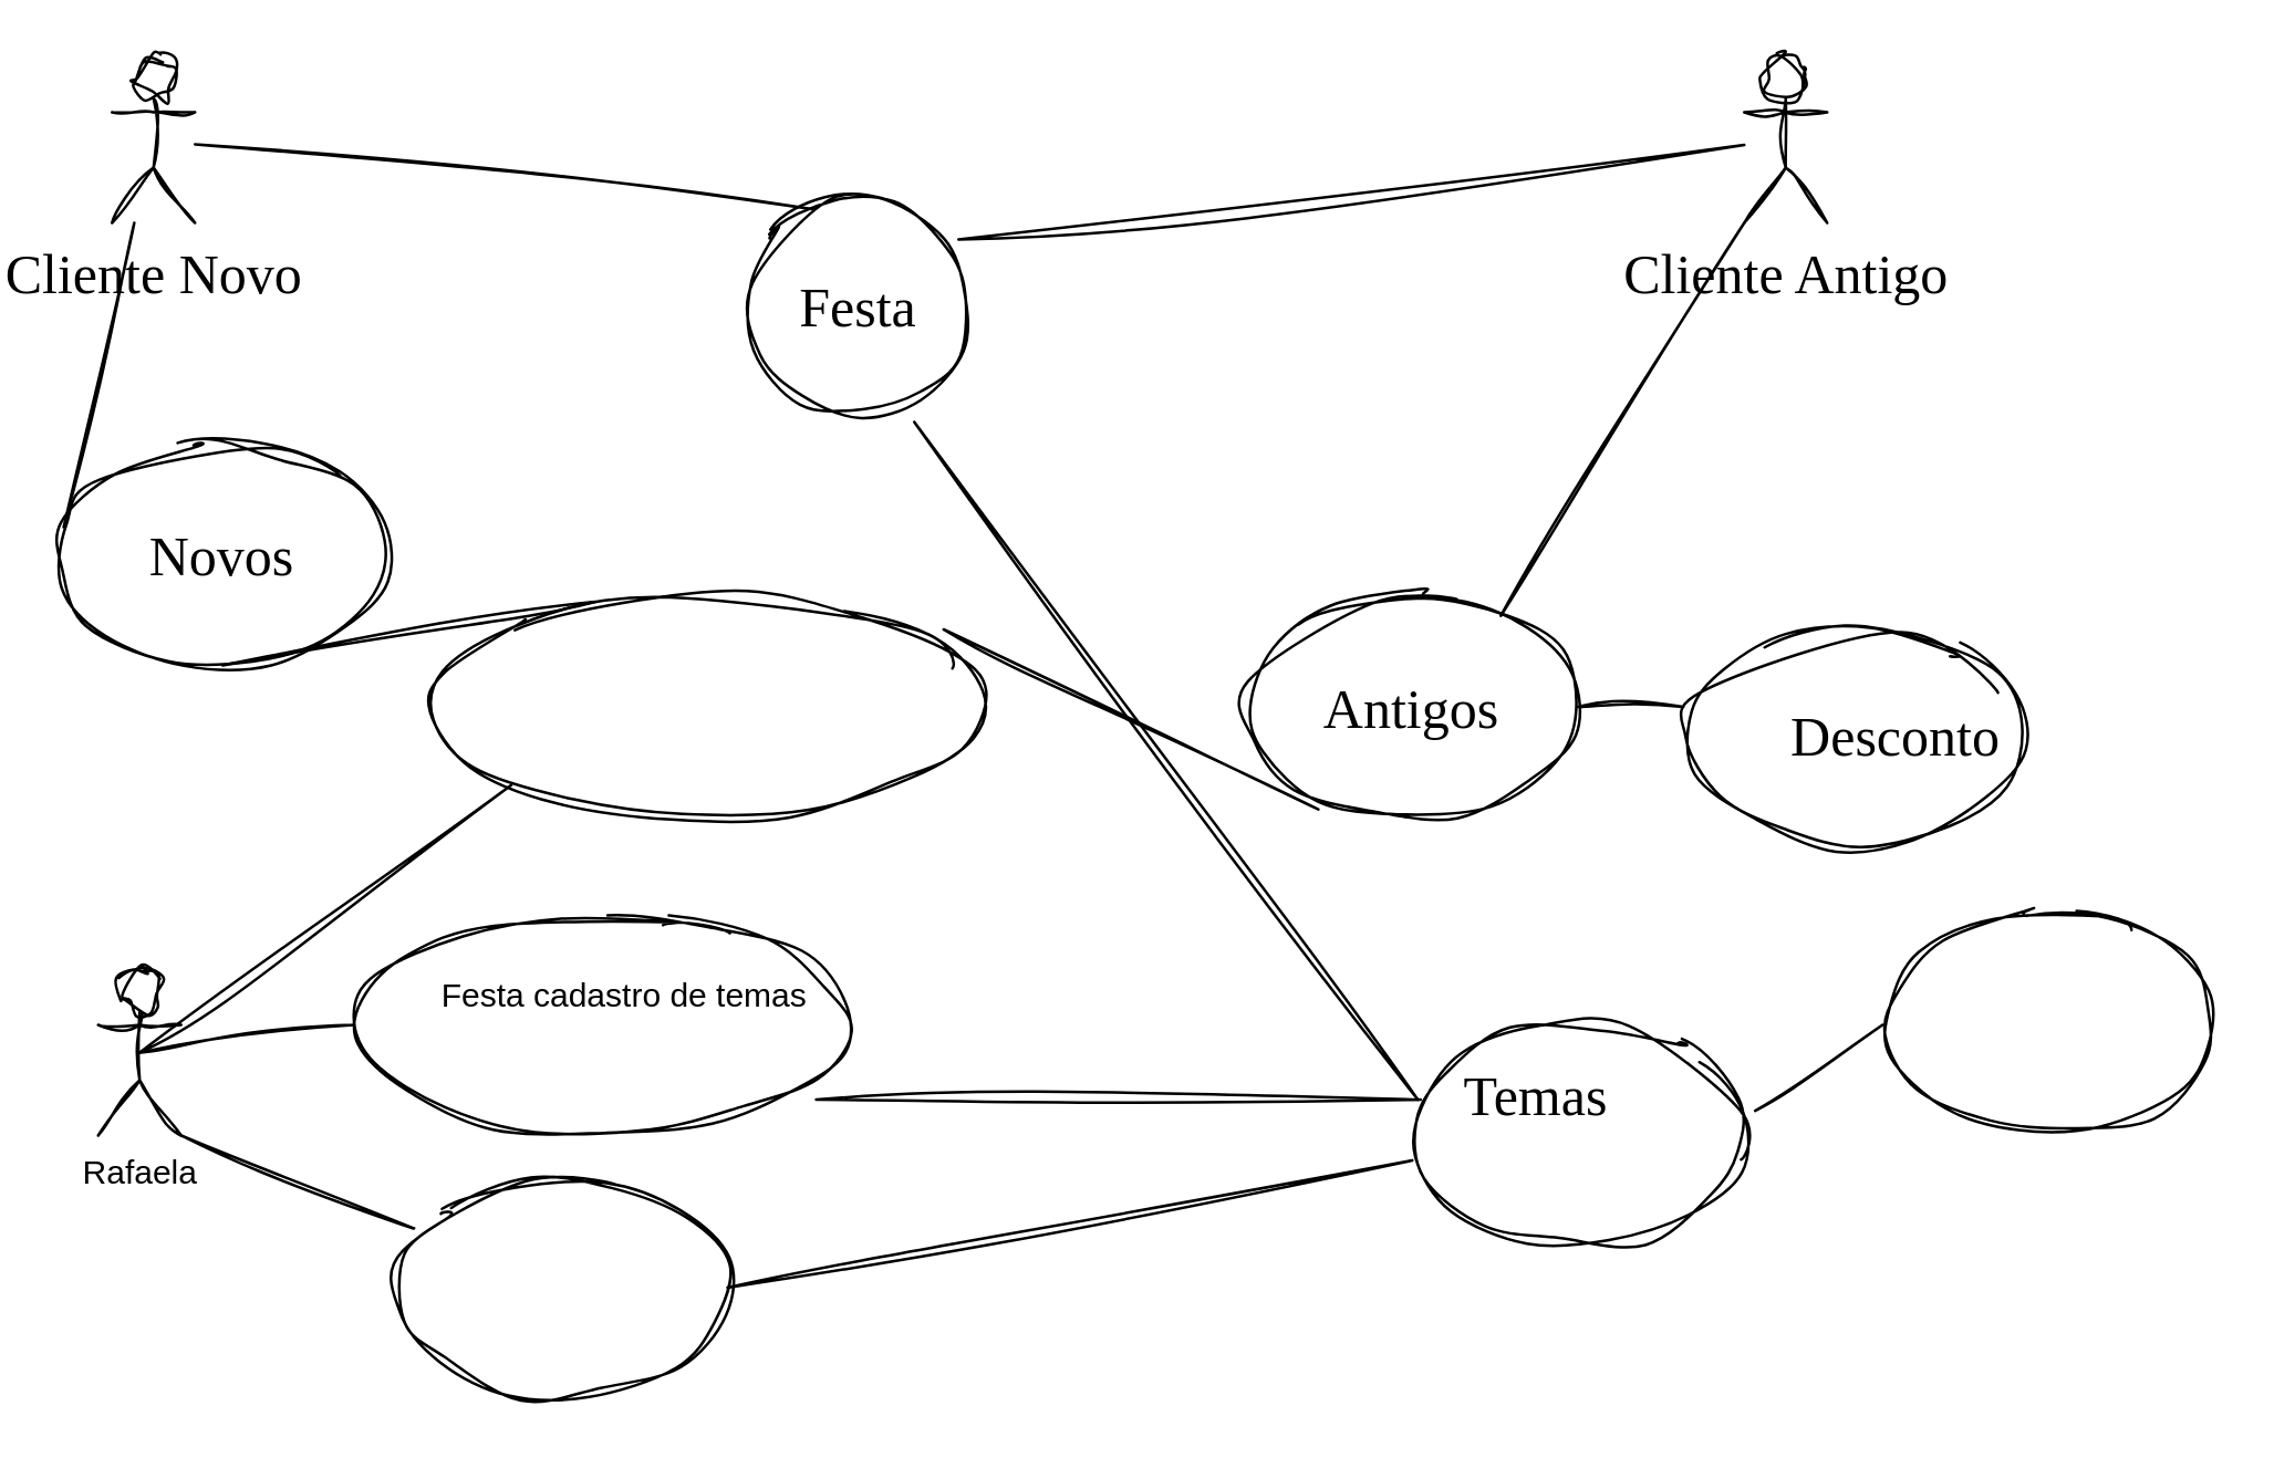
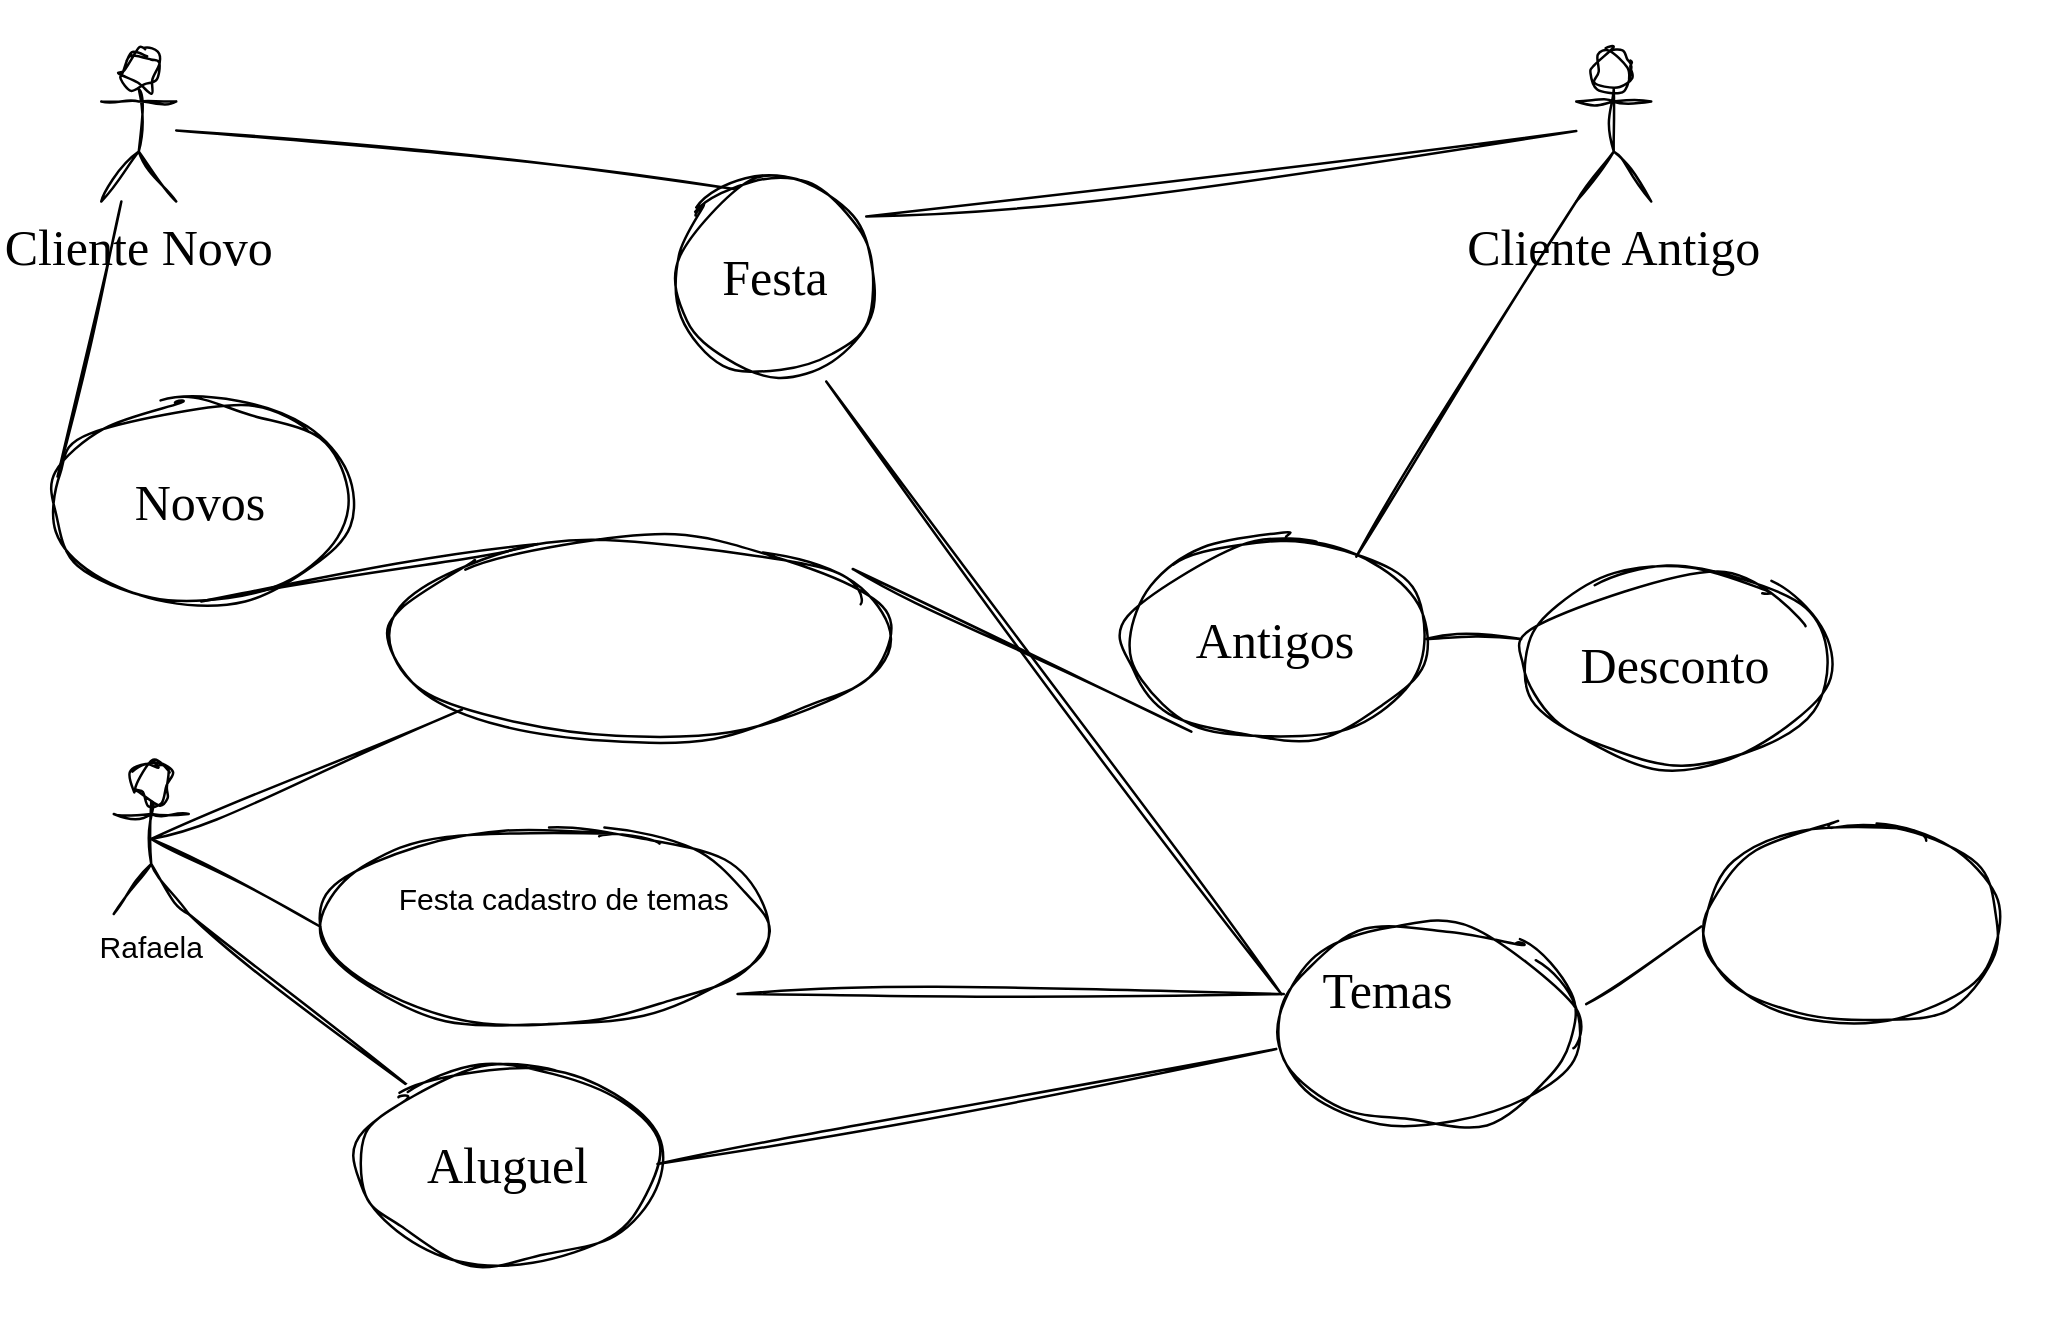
- <mxCell id="10" value="Desconto" style="text;html=1;strokeColor=none;fillColor=none;align=center;verticalAlign=middle;whiteSpace=wrap;rounded=0;fontSize=20;fontFamily=Architects Daughter;" vertex="1" parent="1"><mxGeometry x="655" y="250" width="60" height="30" as="geometry" /></mxCell>
+ <mxCell id="10" value="Desconto" style="text;html=1;strokeColor=none;fillColor=none;align=center;verticalAlign=middle;whiteSpace=wrap;rounded=0;fontSize=20;fontFamily=Architects Daughter;" vertex="1" parent="1"><mxGeometry x="640" y="250" width="60" height="30" as="geometry" /></mxCell>
- <mxCell id="2" value="Rafaela" style="shape=umlActor;verticalLabelPosition=bottom;verticalAlign=top;html=1;rounded=1;sketch=1;curveFitting=1;jiggle=2;" vertex="1" parent="1"><mxGeometry x="35" y="350" width="30" height="60" as="geometry" /></mxCell>
+ <mxCell id="2" value="Rafaela" style="shape=umlActor;verticalLabelPosition=bottom;verticalAlign=top;html=1;rounded=1;sketch=1;curveFitting=1;jiggle=2;" vertex="1" parent="1"><mxGeometry x="45" y="305" width="30" height="60" as="geometry" /></mxCell>
+ <mxCell id="15" value="Aluguel" style="text;html=1;strokeColor=none;fillColor=none;align=center;verticalAlign=middle;whiteSpace=wrap;rounded=0;fontSize=20;fontFamily=Architects Daughter;" vertex="1" parent="1"><mxGeometry x="172.5" y="450" width="60" height="30" as="geometry" /></mxCell>
